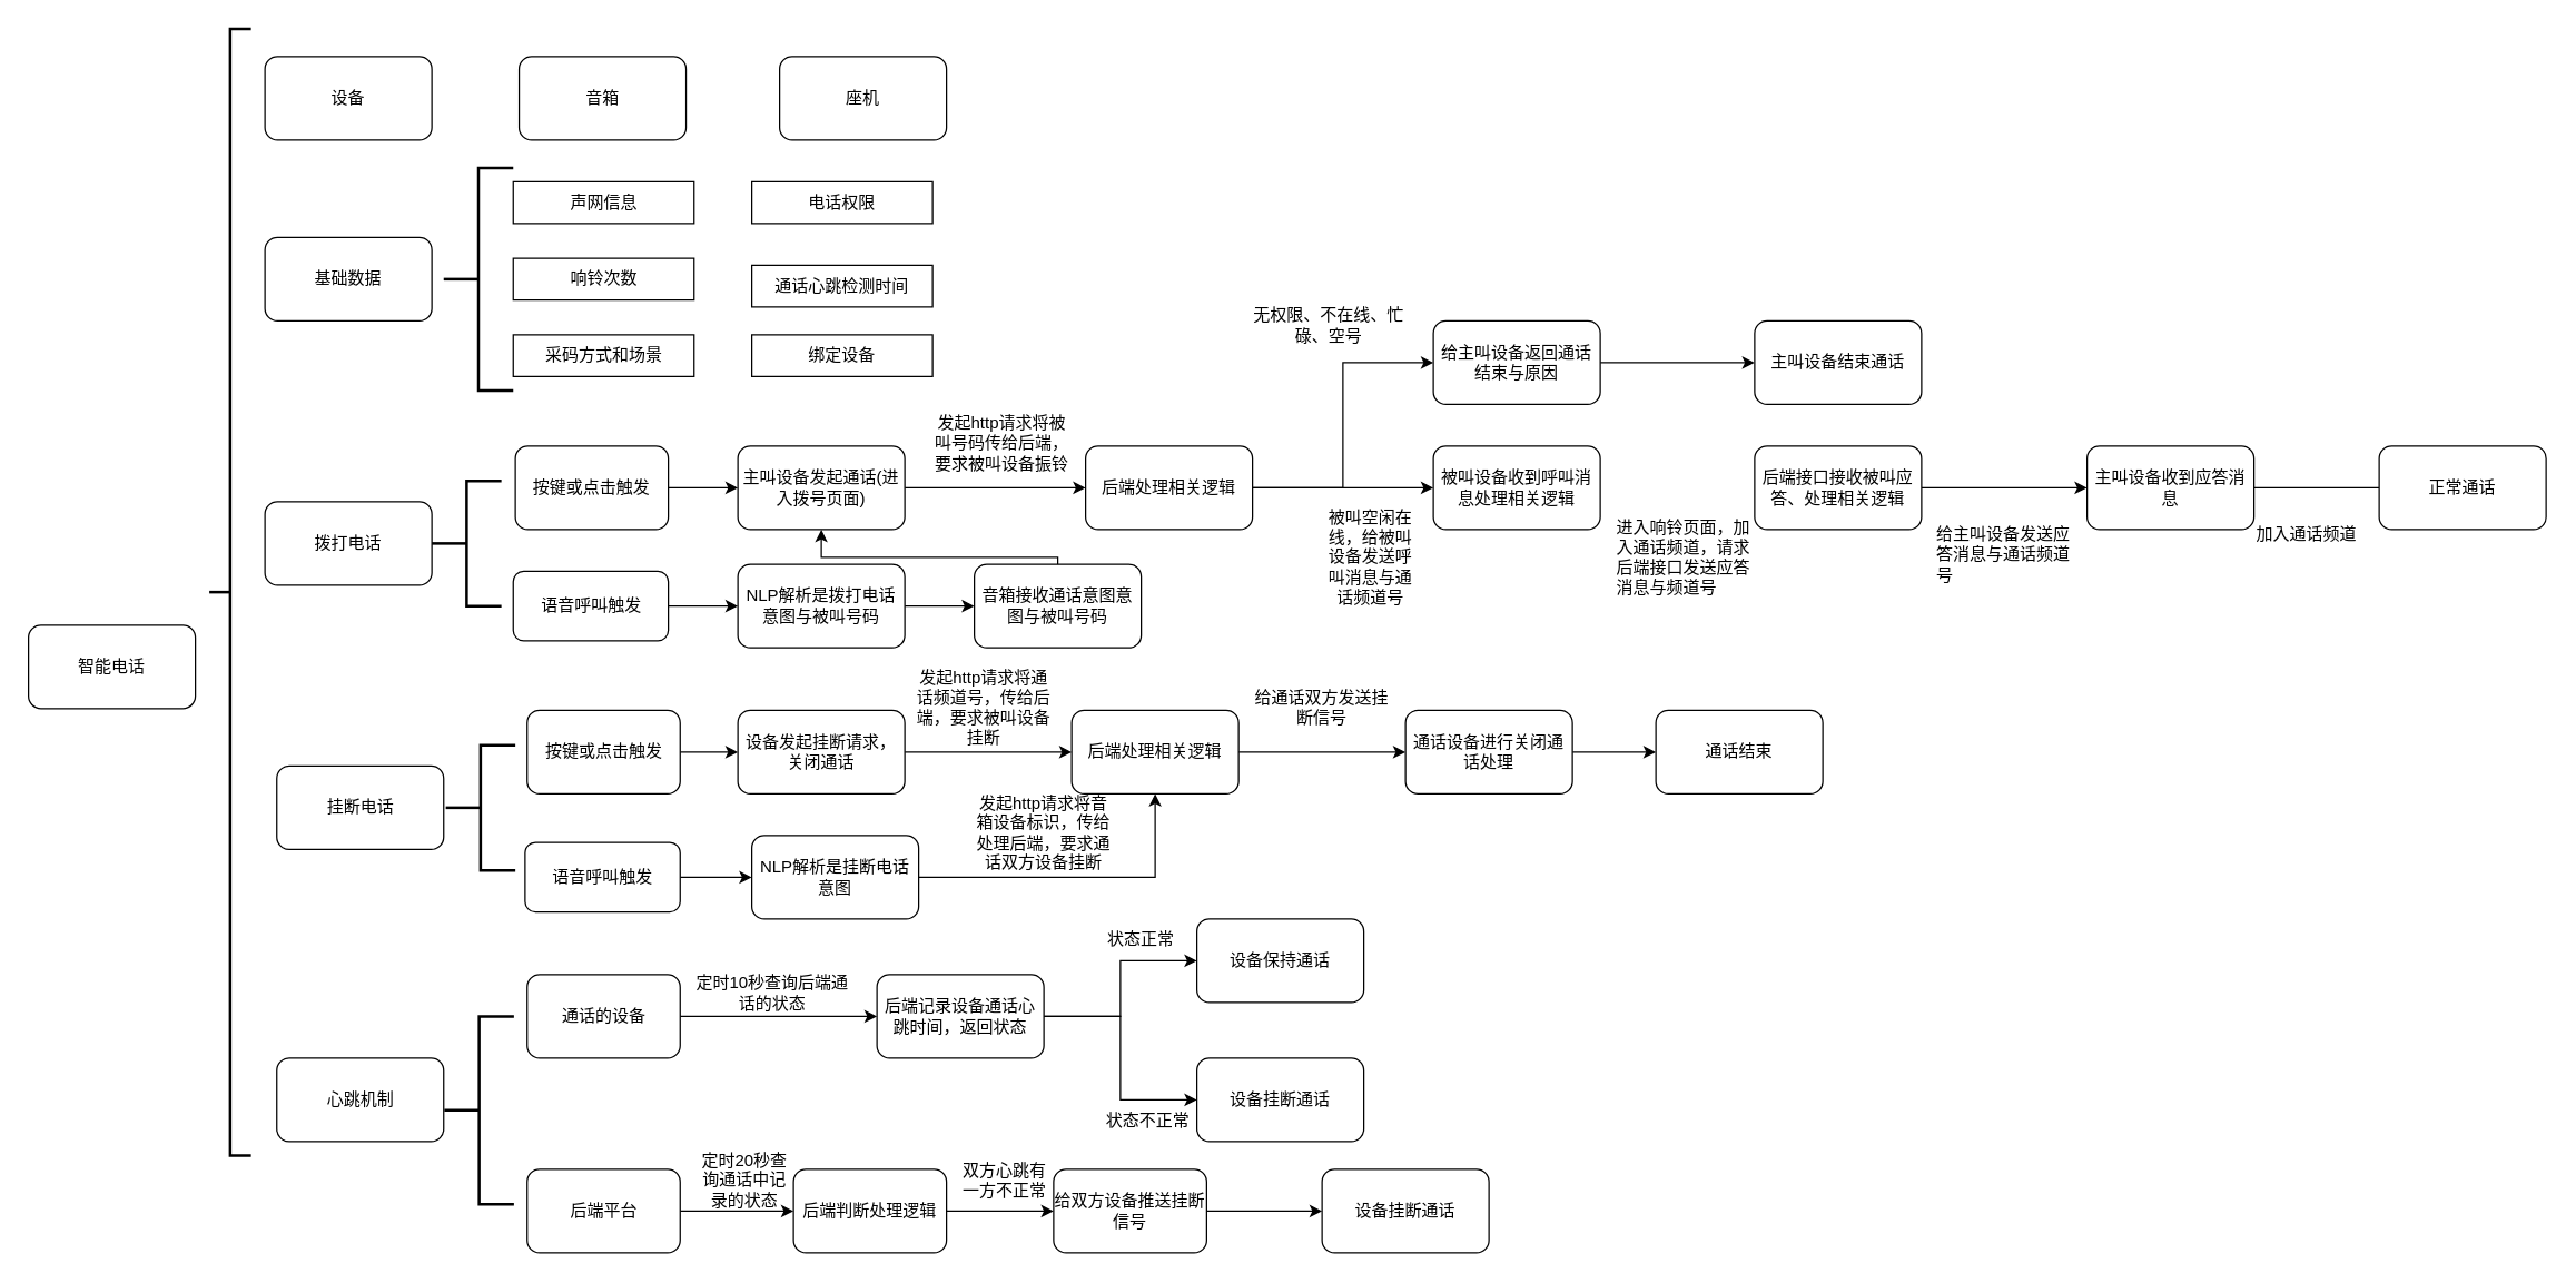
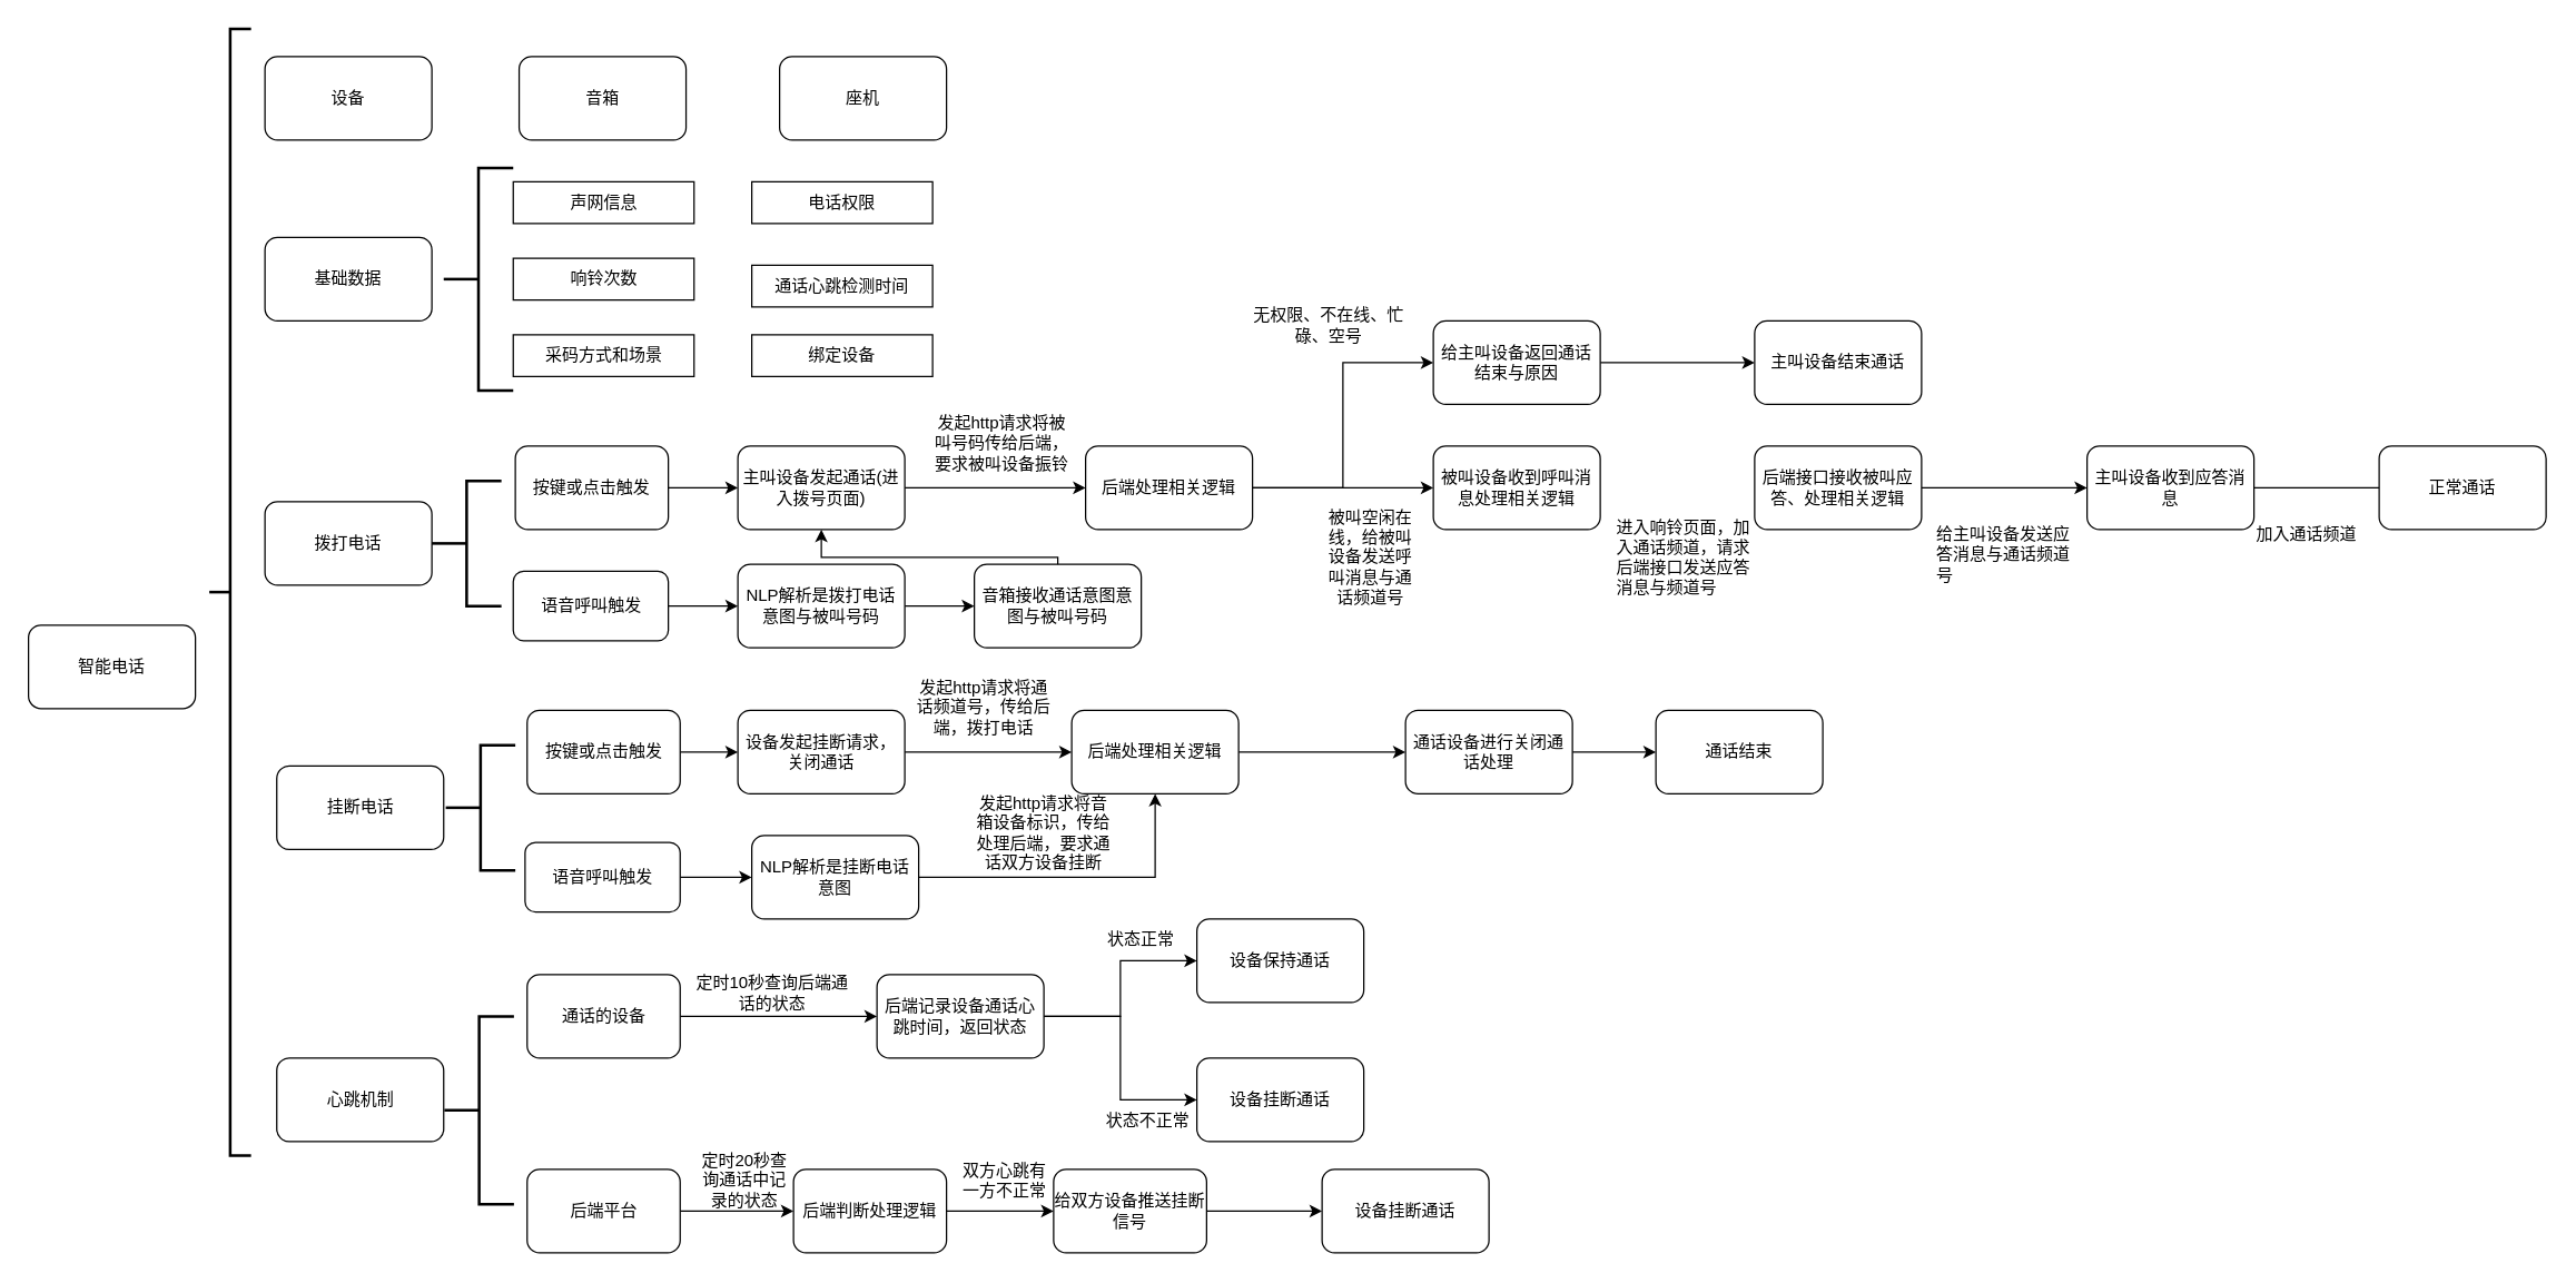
- <mxCell id="53" value="给通话双方发送挂断信号" style="text;html=1;strokeColor=none;fillColor=none;align=center;verticalAlign=middle;whiteSpace=wrap;rounded=0;" vertex="1" parent="1"><mxGeometry x="900" y="480" width="100" height="55" as="geometry" /></mxCell>
- <mxCell id="50" value="发起http请求将通话频道号，传给后端，要求被叫设备挂断" style="text;html=1;strokeColor=none;fillColor=none;align=center;verticalAlign=middle;whiteSpace=wrap;rounded=0;" vertex="1" parent="1"><mxGeometry x="657" y="480" width="100" height="55" as="geometry" /></mxCell>
+ <mxCell id="50" value="发起http请求将通话频道号，传给后端，拨打电话" style="text;html=1;strokeColor=none;fillColor=none;align=center;verticalAlign=middle;whiteSpace=wrap;rounded=0;" vertex="1" parent="1"><mxGeometry x="657" y="480" width="100" height="55" as="geometry" /></mxCell>
